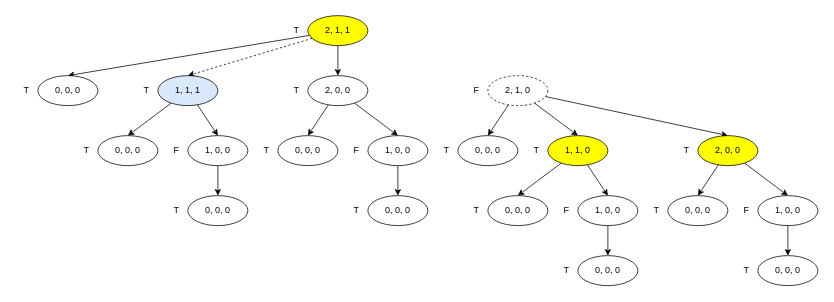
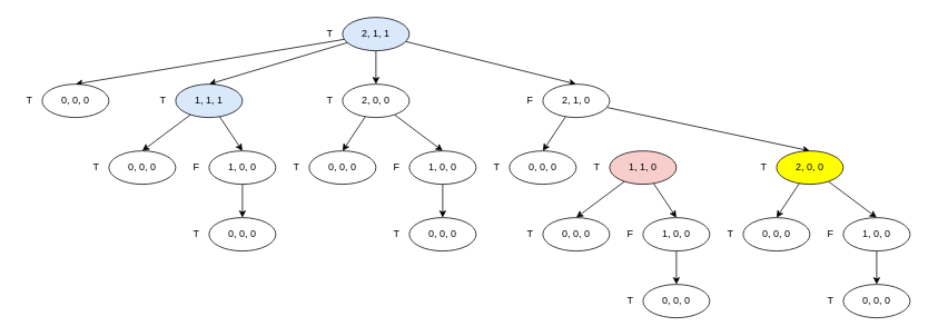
- <mxCell id="6" value="2, 1, 1" style="ellipse;whiteSpace=wrap;html=1;fillColor=#FFFF00;" vertex="1" parent="1"><mxGeometry x="410" y="20" width="80" height="40" as="geometry" /></mxCell>
+ <mxCell id="6" value="2, 1, 1" style="ellipse;whiteSpace=wrap;html=1;fillColor=#dae8fc;" vertex="1" parent="1"><mxGeometry x="410" y="20" width="80" height="40" as="geometry" /></mxCell>
- <mxCell id="3" style="edgeStyle=none;rounded=0;orthogonalLoop=1;jettySize=auto;html=1;entryX=0.5;entryY=0;entryDx=0;entryDy=0;dashed=1;" edge="1" parent="1" source="6" target="19"><mxGeometry relative="1" as="geometry" /></mxCell>
+ <mxCell id="3" style="edgeStyle=none;rounded=0;orthogonalLoop=1;jettySize=auto;html=1;entryX=0.5;entryY=0;entryDx=0;entryDy=0;" edge="1" parent="1" source="6" target="19"><mxGeometry relative="1" as="geometry" /></mxCell>
+ <mxCell id="5" style="edgeStyle=none;rounded=0;orthogonalLoop=1;jettySize=auto;html=1;entryX=0.5;entryY=0;entryDx=0;entryDy=0;" edge="1" parent="1" source="6" target="11"><mxGeometry relative="1" as="geometry" /></mxCell>
- <mxCell id="11" value="2, 1, 0" style="ellipse;whiteSpace=wrap;html=1;dashed=1;" vertex="1" parent="1"><mxGeometry x="650" y="100" width="80" height="40" as="geometry" /></mxCell>
+ <mxCell id="11" value="2, 1, 0" style="ellipse;whiteSpace=wrap;html=1;" vertex="1" parent="1"><mxGeometry x="650" y="100" width="80" height="40" as="geometry" /></mxCell>
- <mxCell id="9" style="edgeStyle=none;rounded=0;orthogonalLoop=1;jettySize=auto;html=1;entryX=0.5;entryY=0;entryDx=0;entryDy=0;" edge="1" parent="1" source="11" target="39"><mxGeometry relative="1" as="geometry" /></mxCell>
- <mxCell id="39" value="1, 1, 0" style="ellipse;whiteSpace=wrap;html=1;fillColor=#FFFF00;" vertex="1" parent="1"><mxGeometry x="730" y="180" width="80" height="40" as="geometry" /></mxCell>
+ <mxCell id="39" value="1, 1, 0" style="ellipse;whiteSpace=wrap;html=1;fillColor=#f8cecc;" vertex="1" parent="1"><mxGeometry x="730" y="180" width="80" height="40" as="geometry" /></mxCell>
